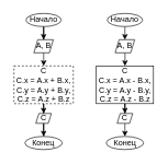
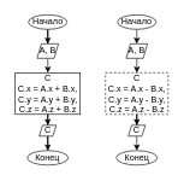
- <mxCell id="7" value="&lt;div&gt;C&lt;br&gt;C.x = A.x + B.x,&lt;br&gt;&lt;span&gt;C.y = A.y + B.y,&lt;br&gt;&lt;/span&gt;&lt;span&gt;C.z = A.z + B.z&lt;/span&gt;&lt;/div&gt;" style="rounded=0;whiteSpace=wrap;html=1;fontFamily=Helvetica;fontSize=12;fontColor=#000000;align=center;strokeColor=#000000;fillColor=#ffffff;dashed=1;" vertex="1" parent="1"><mxGeometry x="20.7" y="100" width="90" height="57.5" as="geometry" /></mxCell>
+ <mxCell id="7" value="&lt;div&gt;C&lt;br&gt;C.x = A.x + B.x,&lt;br&gt;&lt;span&gt;C.y = A.y + B.y,&lt;br&gt;&lt;/span&gt;&lt;span&gt;C.z = A.z + B.z&lt;/span&gt;&lt;/div&gt;" style="rounded=0;whiteSpace=wrap;html=1;fontFamily=Helvetica;fontSize=12;fontColor=#000000;align=center;strokeColor=#000000;fillColor=#ffffff;" vertex="1" parent="1"><mxGeometry x="20.7" y="100" width="90" height="57.5" as="geometry" /></mxCell>
- <mxCell id="16" value="&lt;div&gt;C&lt;br&gt;C.x = A.x - B.x,&lt;br&gt;&lt;span&gt;C.y = A.y - B.y,&lt;br&gt;&lt;/span&gt;&lt;span&gt;C.z = A.z - B.z&lt;/span&gt;&lt;/div&gt;" style="rounded=0;whiteSpace=wrap;html=1;fontFamily=Helvetica;fontSize=12;fontColor=#000000;align=center;strokeColor=#000000;fillColor=#ffffff;" vertex="1" parent="1"><mxGeometry x="145.7" y="100" width="86.8" height="57.5" as="geometry" /></mxCell>
+ <mxCell id="16" value="&lt;div&gt;C&lt;br&gt;C.x = A.x - B.x,&lt;br&gt;&lt;span&gt;C.y = A.y - B.y,&lt;br&gt;&lt;/span&gt;&lt;span&gt;C.z = A.z - B.z&lt;/span&gt;&lt;/div&gt;" style="rounded=0;whiteSpace=wrap;html=1;fontFamily=Helvetica;fontSize=12;fontColor=#000000;align=center;strokeColor=#000000;fillColor=#ffffff;dashed=1;" vertex="1" parent="1"><mxGeometry x="145.7" y="100" width="86.8" height="57.5" as="geometry" /></mxCell>
